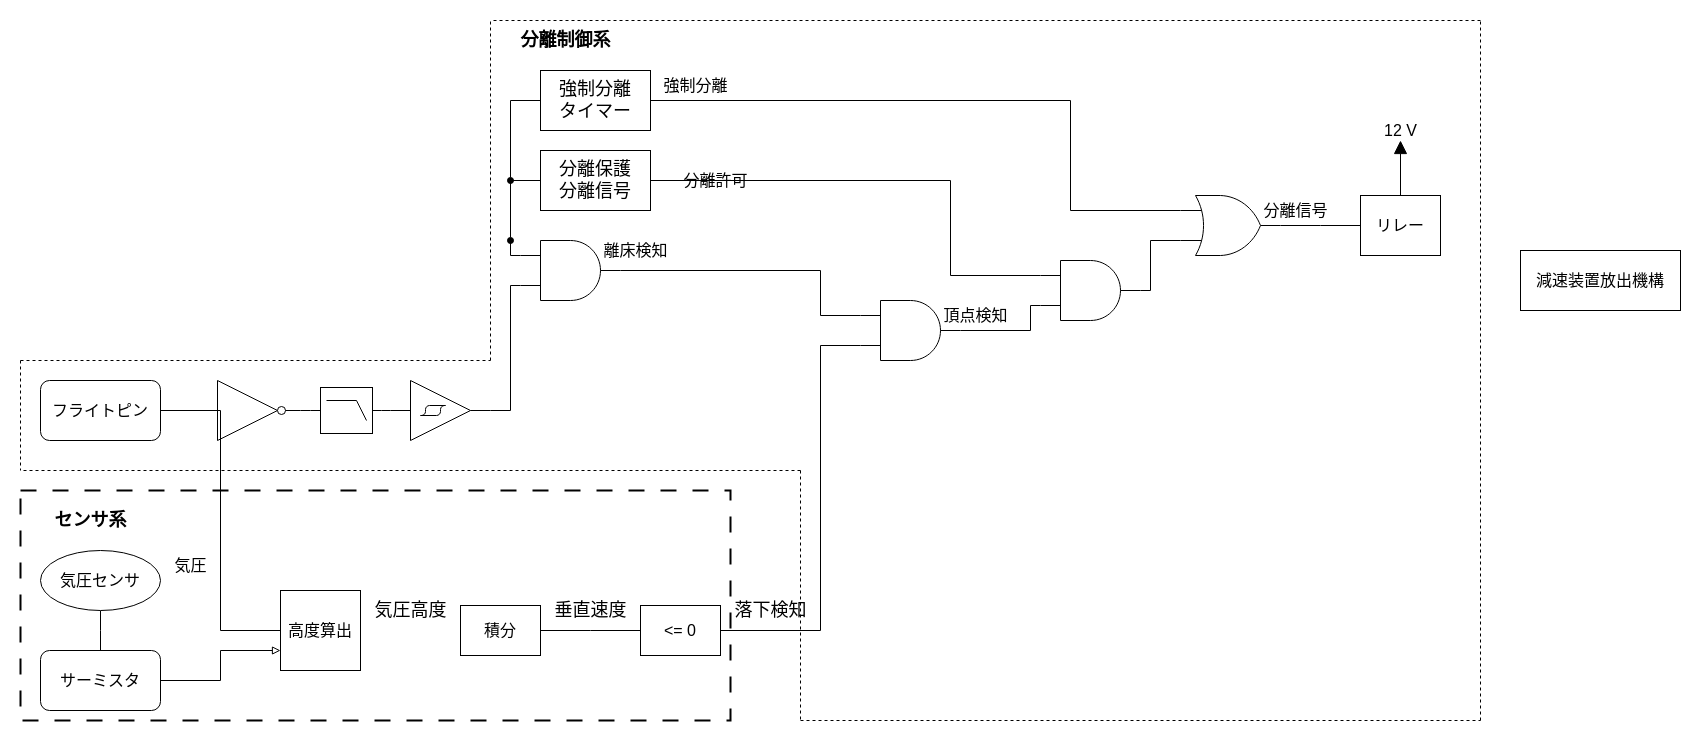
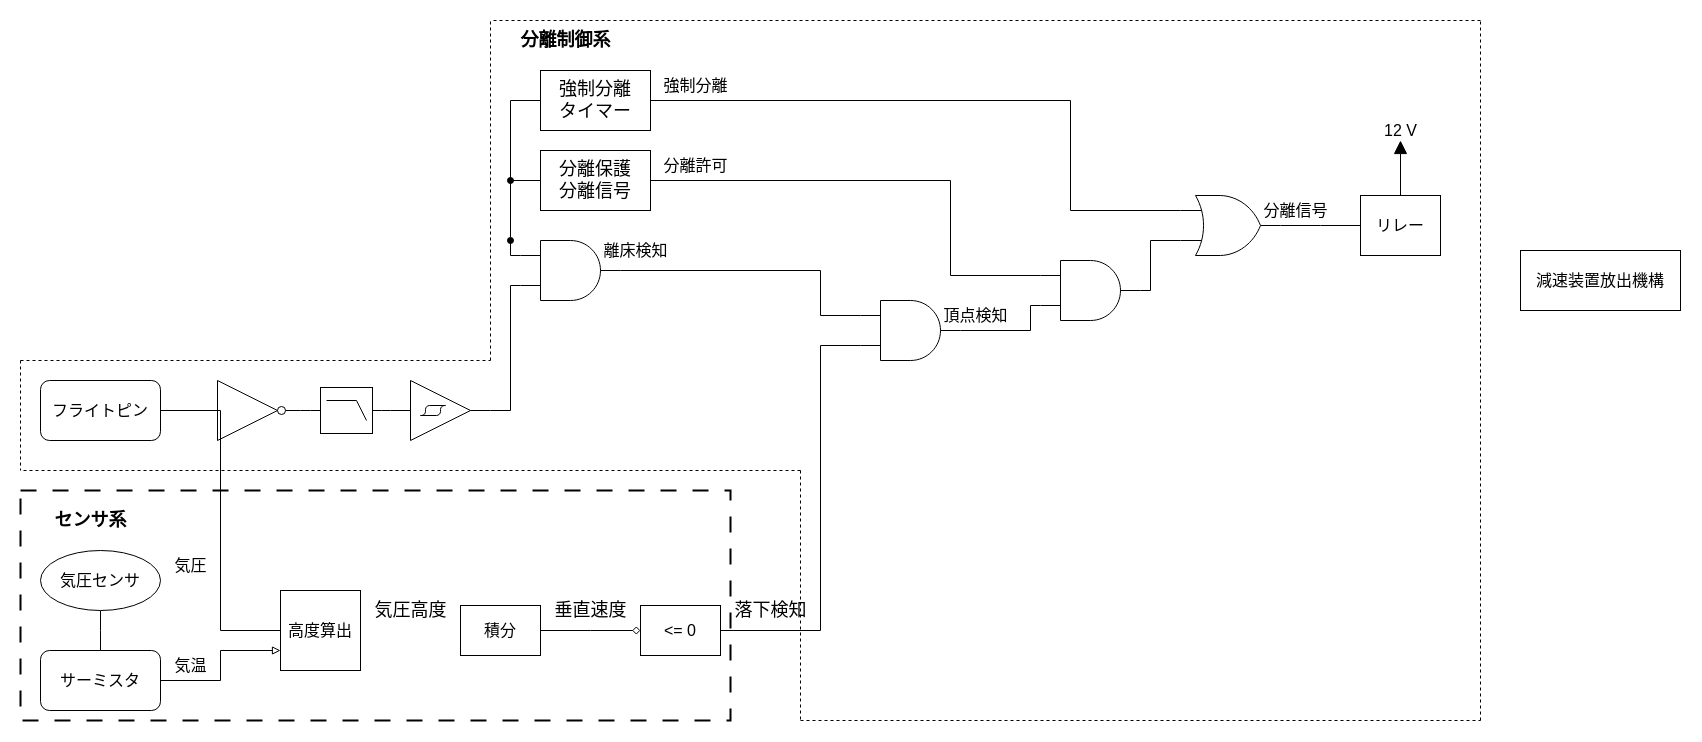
- <mxCell id="24" value="分離許可" style="text;html=1;align=center;verticalAlign=middle;resizable=0;points=[];autosize=1;strokeColor=none;fillColor=none;fontSize=16;" parent="1" vertex="1"><mxGeometry x="670" y="165" width="90" height="30" as="geometry" /></mxCell>
+ <mxCell id="24" value="分離許可" style="text;html=1;align=center;verticalAlign=middle;resizable=0;points=[];autosize=1;strokeColor=none;fillColor=none;fontSize=16;" parent="1" vertex="1"><mxGeometry x="650" y="150" width="90" height="30" as="geometry" /></mxCell>
- <mxCell id="34" style="edgeStyle=elbowEdgeStyle;rounded=0;html=1;entryX=0;entryY=0.5;entryDx=0;entryDy=0;fontSize=16;startArrow=none;startFill=0;endArrow=none;endFill=0;" parent="1" source="35" target="37" edge="1"><mxGeometry relative="1" as="geometry" /></mxCell>
+ <mxCell id="34" style="edgeStyle=elbowEdgeStyle;rounded=0;html=1;entryX=0;entryY=0.5;entryDx=0;entryDy=0;fontSize=16;startArrow=none;startFill=0;endArrow=diamond;endFill=0;" parent="1" source="35" target="37" edge="1"><mxGeometry relative="1" as="geometry" /></mxCell>
+ <mxCell id="33" value="気温" style="text;html=1;align=center;verticalAlign=middle;resizable=0;points=[];autosize=1;strokeColor=none;fillColor=none;fontSize=16;" parent="1" vertex="1"><mxGeometry x="160" y="650" width="60" height="30" as="geometry" /></mxCell>
